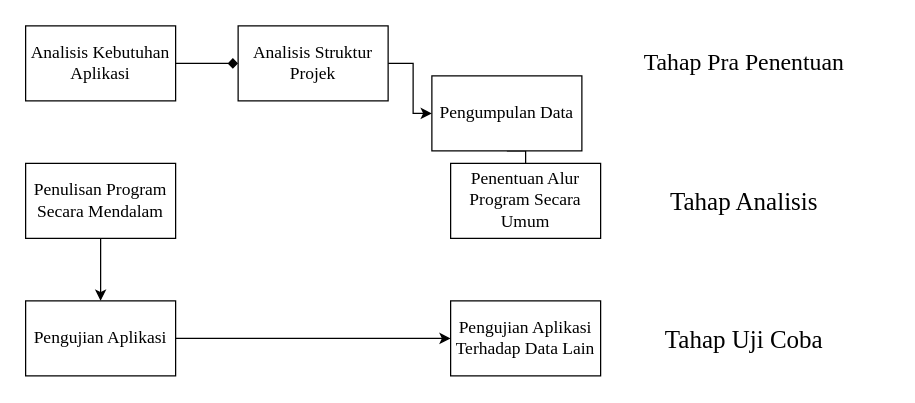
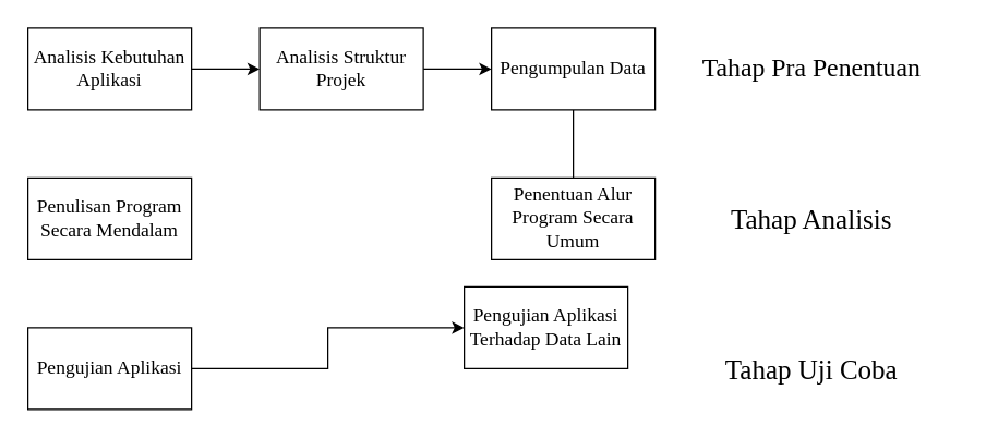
- <mxCell id="2" style="edgeStyle=orthogonalEdgeStyle;rounded=0;orthogonalLoop=1;jettySize=auto;html=1;exitX=1;exitY=0.5;exitDx=0;exitDy=0;entryX=0;entryY=0.5;entryDx=0;entryDy=0;endArrow=diamond;" edge="1" parent="1" source="3" target="7"><mxGeometry relative="1" as="geometry" /></mxCell>
+ <mxCell id="2" style="edgeStyle=orthogonalEdgeStyle;rounded=0;orthogonalLoop=1;jettySize=auto;html=1;exitX=1;exitY=0.5;exitDx=0;exitDy=0;entryX=0;entryY=0.5;entryDx=0;entryDy=0;" edge="1" parent="1" source="3" target="7"><mxGeometry relative="1" as="geometry" /></mxCell>
- <mxCell id="5" value="Pengumpulan Data" style="rounded=0;whiteSpace=wrap;html=1;fontFamily=Times New Roman;fontSize=14;" vertex="1" parent="1"><mxGeometry x="345" y="60" width="120" height="60" as="geometry" /></mxCell>
+ <mxCell id="5" value="Pengumpulan Data" style="rounded=0;whiteSpace=wrap;html=1;fontFamily=Times New Roman;fontSize=14;" vertex="1" parent="1"><mxGeometry x="360" y="20" width="120" height="60" as="geometry" /></mxCell>
- <mxCell id="9" style="edgeStyle=orthogonalEdgeStyle;rounded=0;orthogonalLoop=1;jettySize=auto;html=1;exitX=0.5;exitY=1;exitDx=0;exitDy=0;" edge="1" parent="1" source="10" target="12"><mxGeometry relative="1" as="geometry" /></mxCell>
- <mxCell id="13" value="Pengujian Aplikasi Terhadap Data Lain" style="rounded=0;whiteSpace=wrap;html=1;fontFamily=Times New Roman;fontSize=14;" vertex="1" parent="1"><mxGeometry x="360" y="240" width="120" height="60" as="geometry" /></mxCell>
+ <mxCell id="13" value="Pengujian Aplikasi Terhadap Data Lain" style="rounded=0;whiteSpace=wrap;html=1;fontFamily=Times New Roman;fontSize=14;" vertex="1" parent="1"><mxGeometry x="340" y="210" width="120" height="60" as="geometry" /></mxCell>
